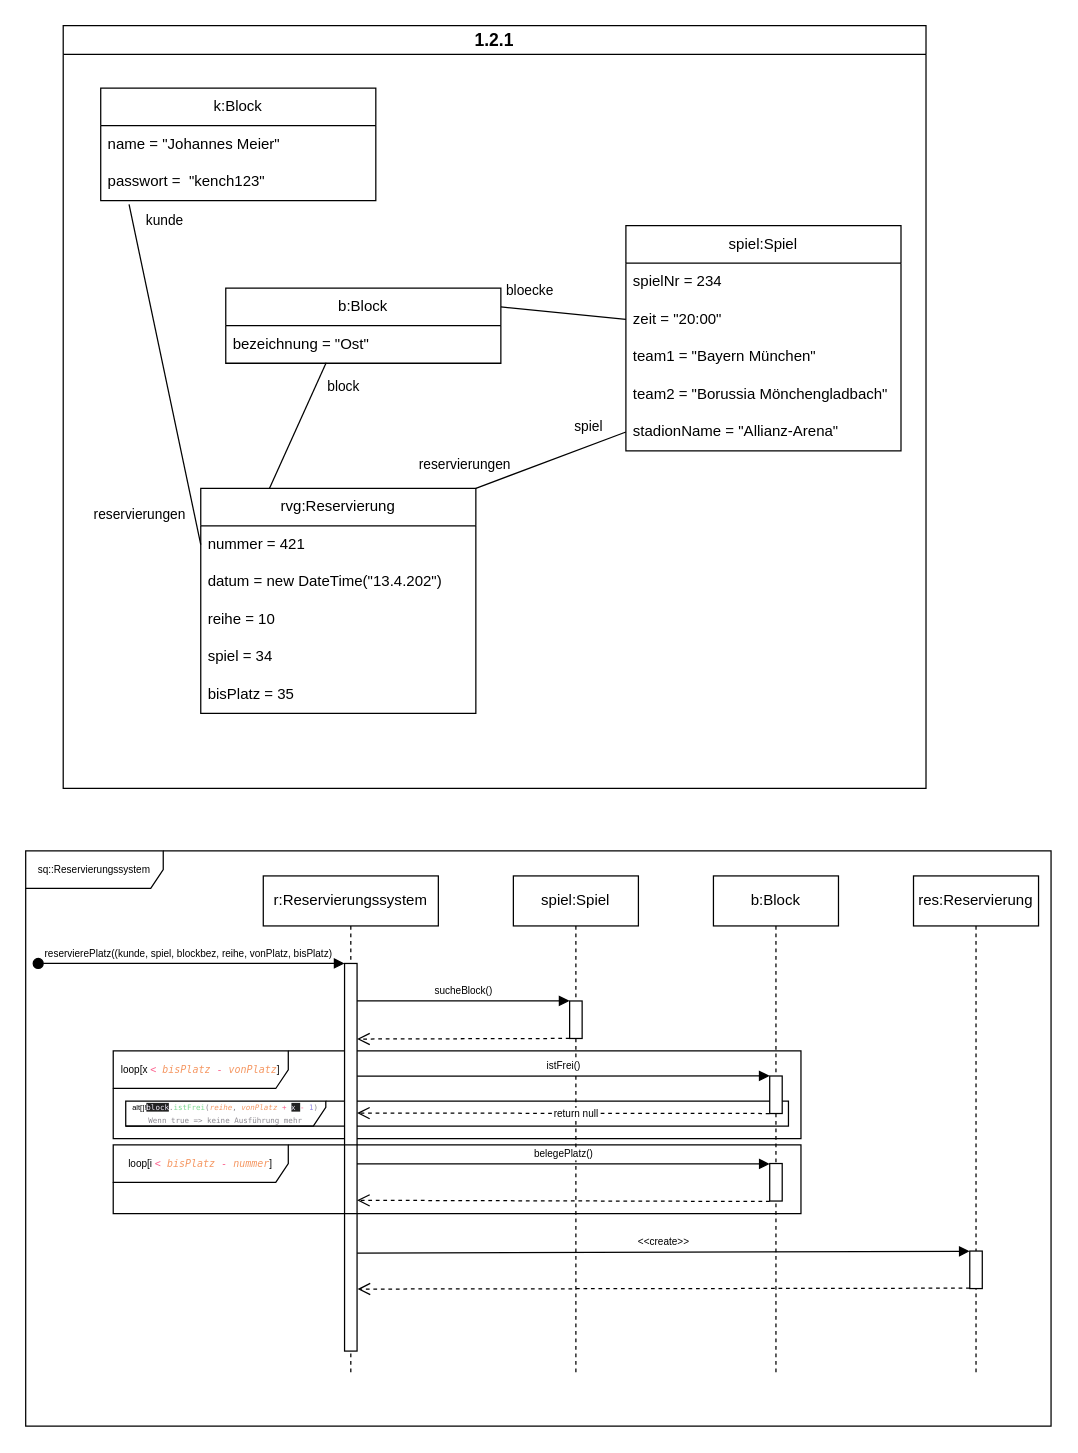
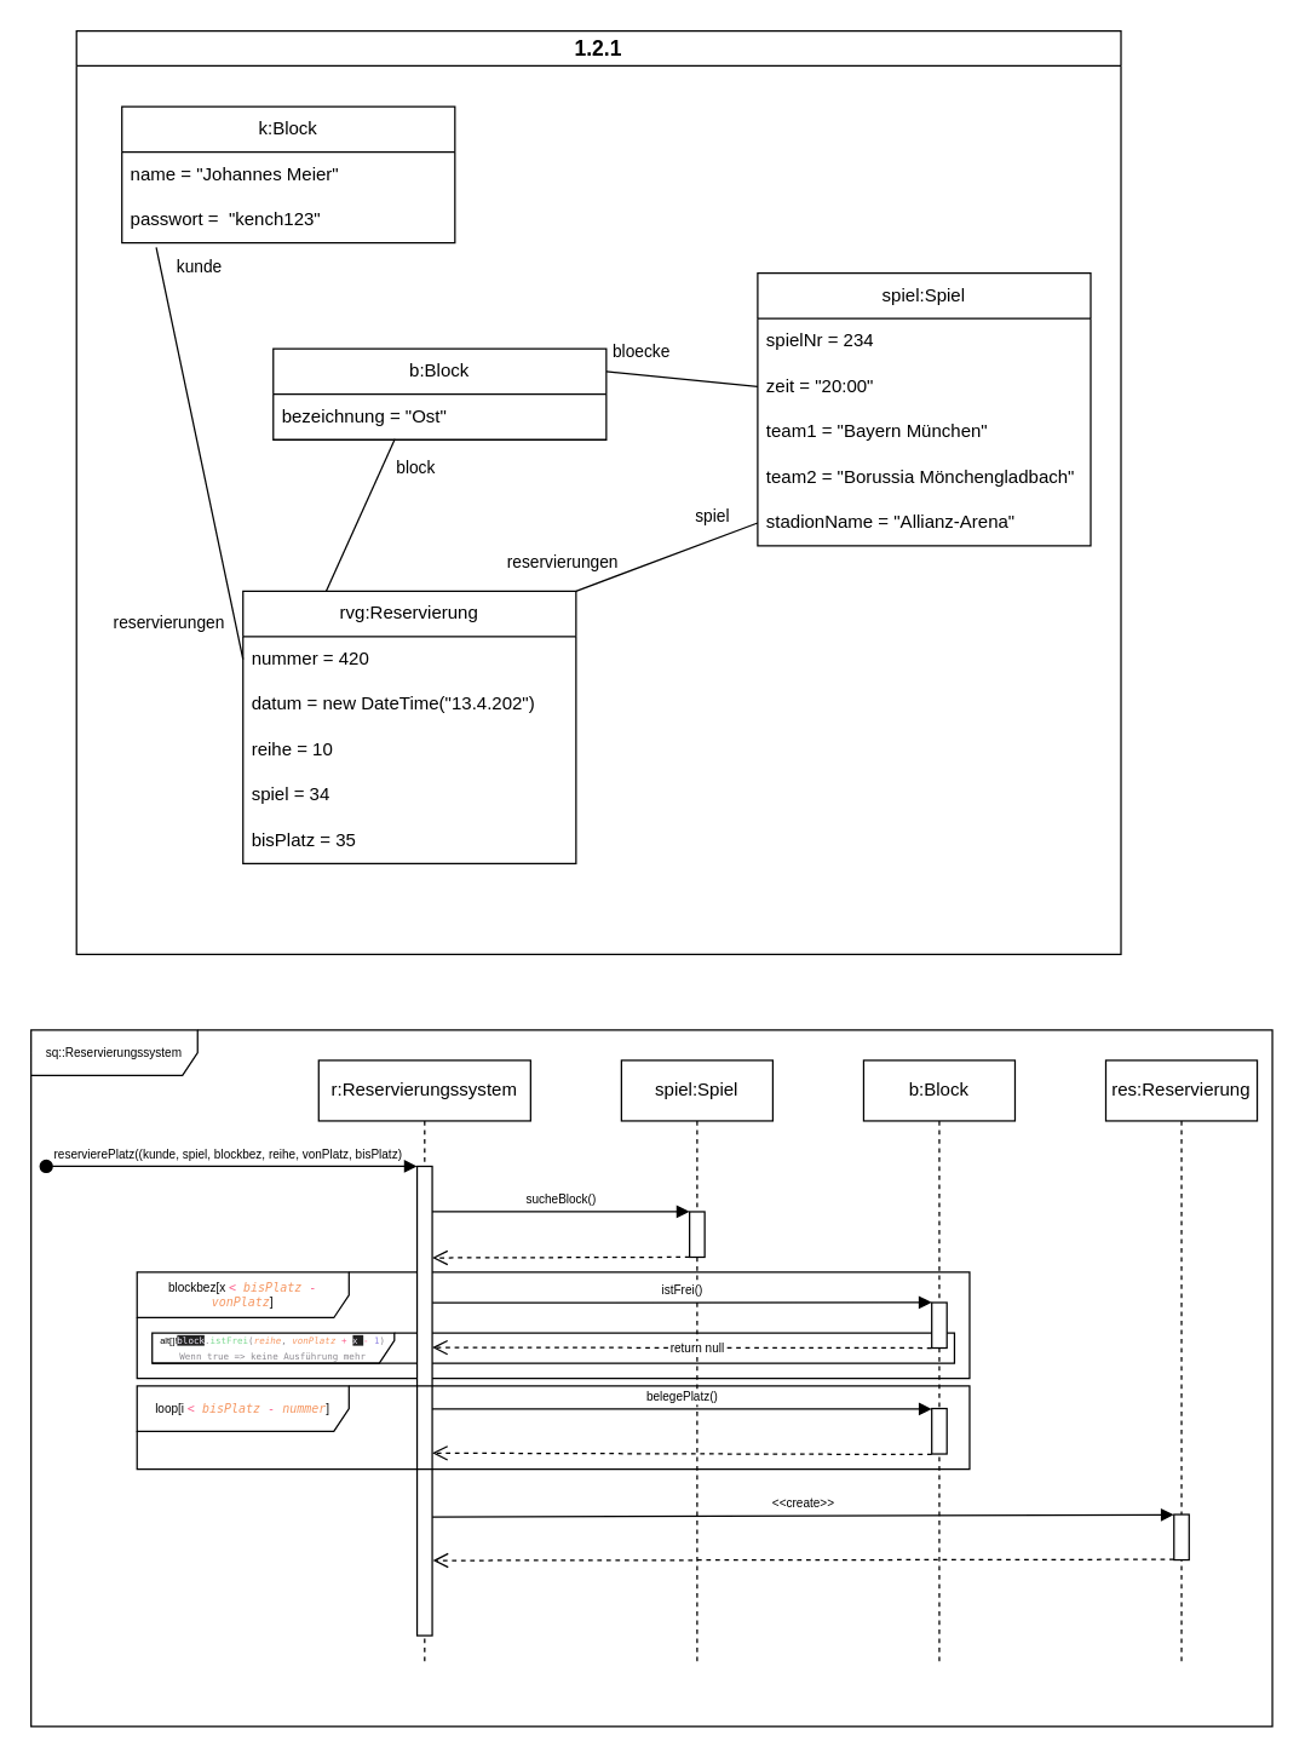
- <mxCell id="25" value="nummer = 421" style="text;strokeColor=none;fillColor=none;align=left;verticalAlign=middle;spacingLeft=4;spacingRight=4;overflow=hidden;points=[[0,0.5],[1,0.5]];portConstraint=eastwest;rotatable=0;whiteSpace=wrap;html=1;" parent="24" vertex="1"><mxGeometry y="30" width="220" height="30" as="geometry" /></mxCell>
+ <mxCell id="25" value="nummer = 420" style="text;strokeColor=none;fillColor=none;align=left;verticalAlign=middle;spacingLeft=4;spacingRight=4;overflow=hidden;points=[[0,0.5],[1,0.5]];portConstraint=eastwest;rotatable=0;whiteSpace=wrap;html=1;" parent="24" vertex="1"><mxGeometry y="30" width="220" height="30" as="geometry" /></mxCell>
- <mxCell id="3" value="loop[x &lt;span style=&quot;font-family: &amp;quot;JetBrains Mono&amp;quot;, monospace; color: rgb(252, 97, 141);&quot;&gt;&amp;lt; &lt;/span&gt;&lt;span style=&quot;font-family: &amp;quot;JetBrains Mono&amp;quot;, monospace; color: rgb(245, 151, 98); font-style: italic;&quot;&gt;bisPlatz &lt;/span&gt;&lt;span style=&quot;font-family: &amp;quot;JetBrains Mono&amp;quot;, monospace; color: rgb(252, 97, 141);&quot;&gt;- &lt;/span&gt;&lt;span style=&quot;font-family: &amp;quot;JetBrains Mono&amp;quot;, monospace; color: rgb(245, 151, 98); font-style: italic;&quot;&gt;vonPlatz&lt;/span&gt;&lt;span style=&quot;background-color: initial;&quot;&gt;]&lt;/span&gt;" style="shape=umlFrame;whiteSpace=wrap;html=1;fontSize=8;width=140;height=30;" vertex="1" parent="1"><mxGeometry x="90" y="840" width="550" height="70" as="geometry" /></mxCell>
+ <mxCell id="3" value="blockbez[x &lt;span style=&quot;font-family: &amp;quot;JetBrains Mono&amp;quot;, monospace; color: rgb(252, 97, 141);&quot;&gt;&amp;lt; &lt;/span&gt;&lt;span style=&quot;font-family: &amp;quot;JetBrains Mono&amp;quot;, monospace; color: rgb(245, 151, 98); font-style: italic;&quot;&gt;bisPlatz &lt;/span&gt;&lt;span style=&quot;font-family: &amp;quot;JetBrains Mono&amp;quot;, monospace; color: rgb(252, 97, 141);&quot;&gt;- &lt;/span&gt;&lt;span style=&quot;font-family: &amp;quot;JetBrains Mono&amp;quot;, monospace; color: rgb(245, 151, 98); font-style: italic;&quot;&gt;vonPlatz&lt;/span&gt;&lt;span style=&quot;background-color: initial;&quot;&gt;]&lt;/span&gt;" style="shape=umlFrame;whiteSpace=wrap;html=1;fontSize=8;width=140;height=30;" vertex="1" parent="1"><mxGeometry x="90" y="840" width="550" height="70" as="geometry" /></mxCell>
